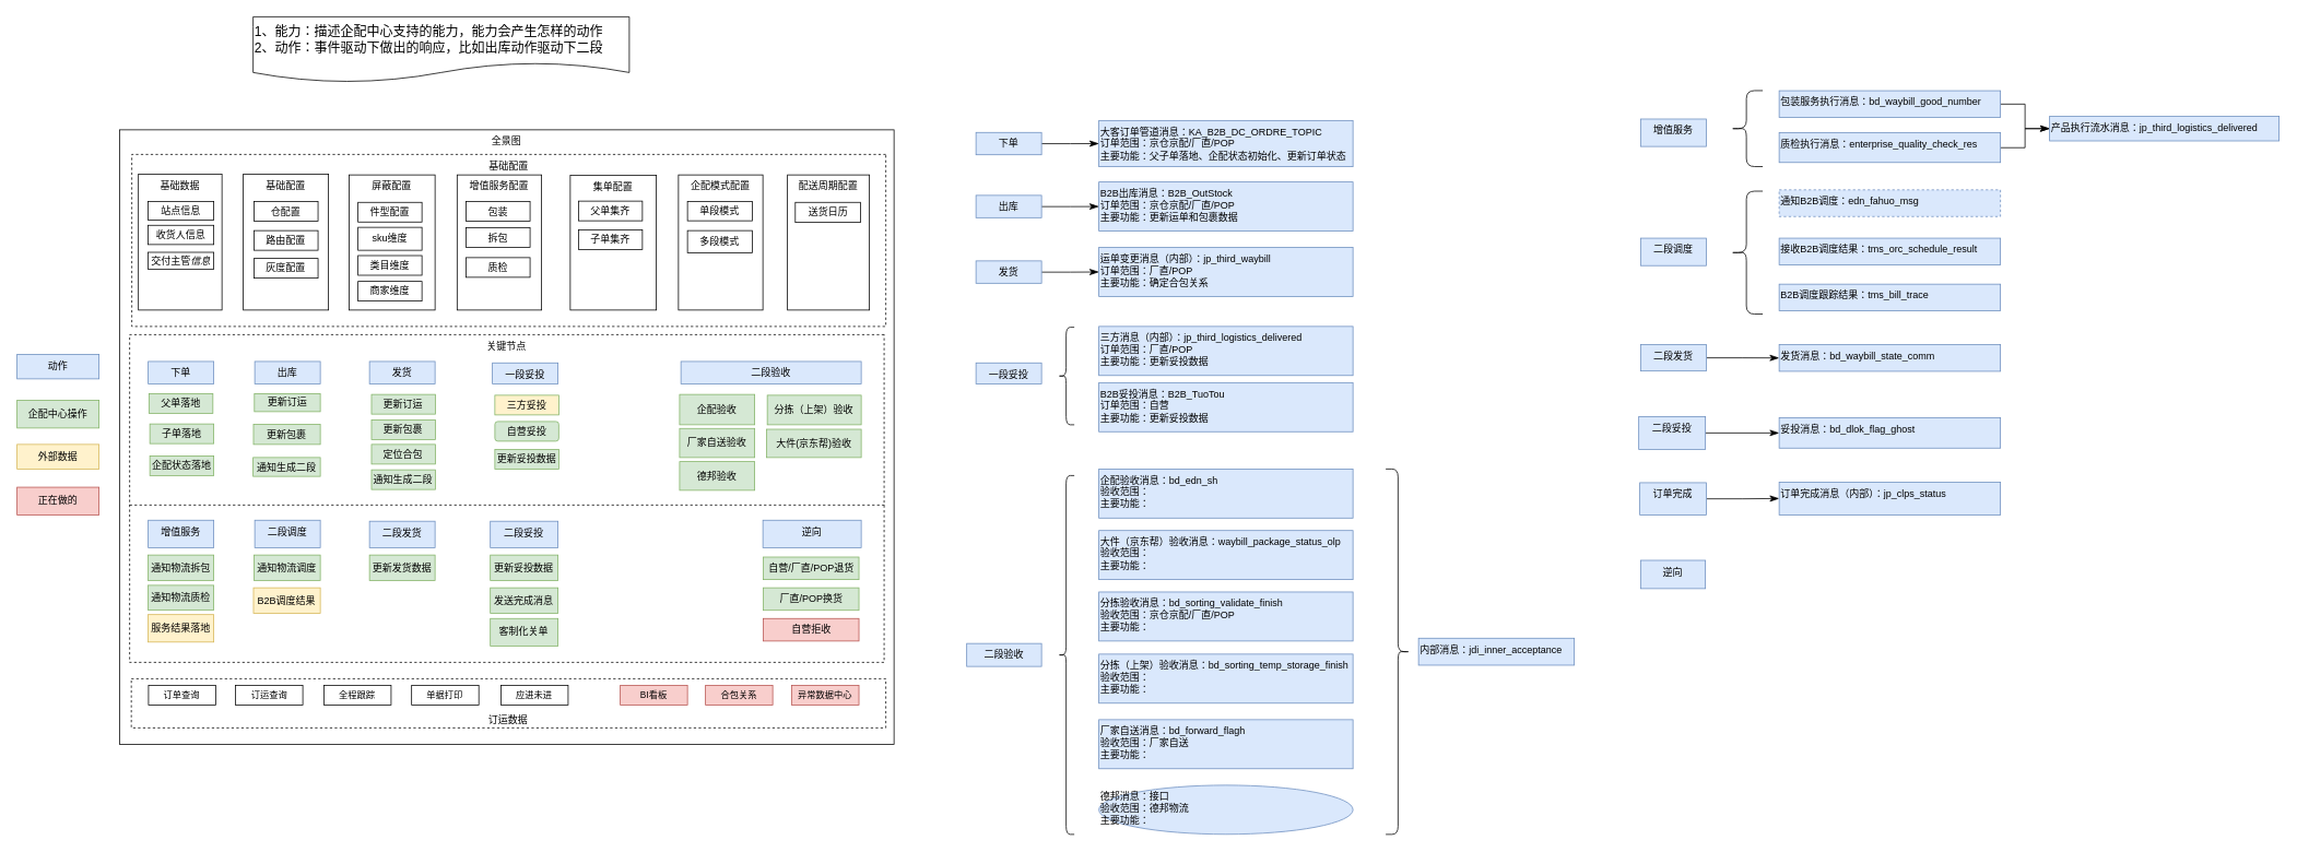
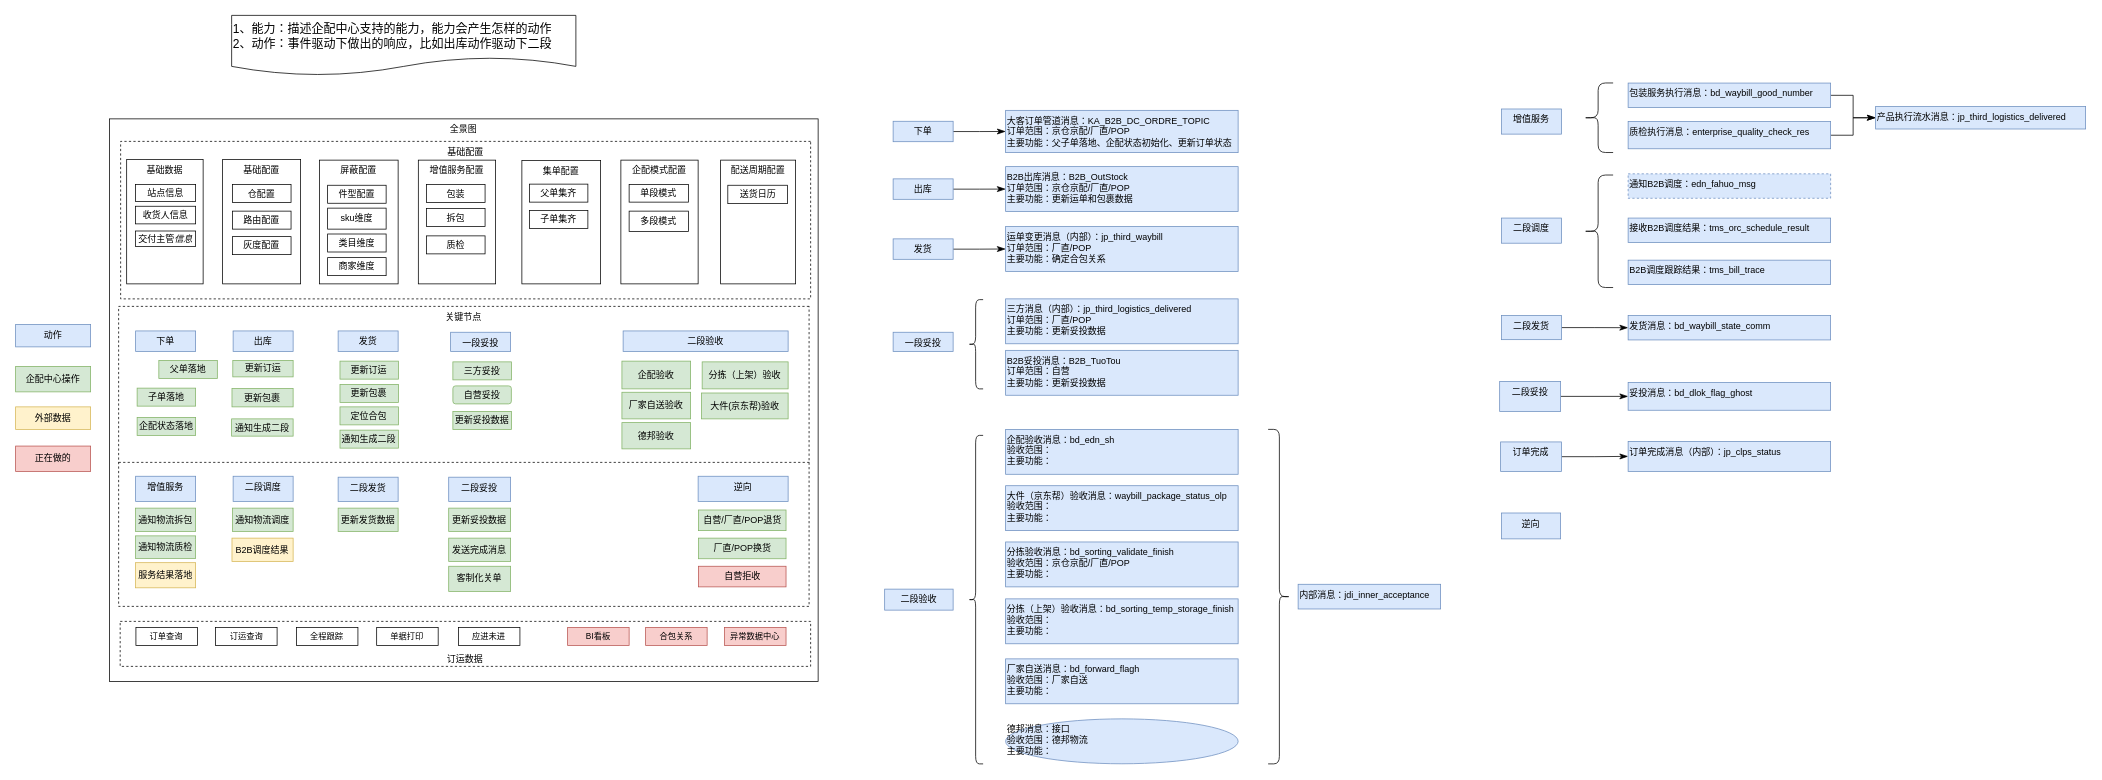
- <mxCell id="39" value="父单落地" style="rounded=0;whiteSpace=wrap;html=1;fillColor=#d5e8d4;strokeColor=#82b366;" parent="1" vertex="1"><mxGeometry x="180.95" y="480" width="78" height="24" as="geometry" /></mxCell>
+ <mxCell id="39" value="父单落地" style="rounded=0;whiteSpace=wrap;html=1;fillColor=#d5e8d4;strokeColor=#82b366;" parent="1" vertex="1"><mxGeometry x="210.95" y="480" width="78" height="24" as="geometry" /></mxCell>
- <mxCell id="53" value="三方妥投" style="rounded=0;whiteSpace=wrap;html=1;fillColor=#fff2cc;strokeColor=#82b366;" parent="1" vertex="1"><mxGeometry x="603" y="482" width="78" height="24" as="geometry" /></mxCell>
+ <mxCell id="53" value="三方妥投" style="rounded=0;whiteSpace=wrap;html=1;fillColor=#d5e8d4;strokeColor=#82b366;" parent="1" vertex="1"><mxGeometry x="603" y="482" width="78" height="24" as="geometry" /></mxCell>
